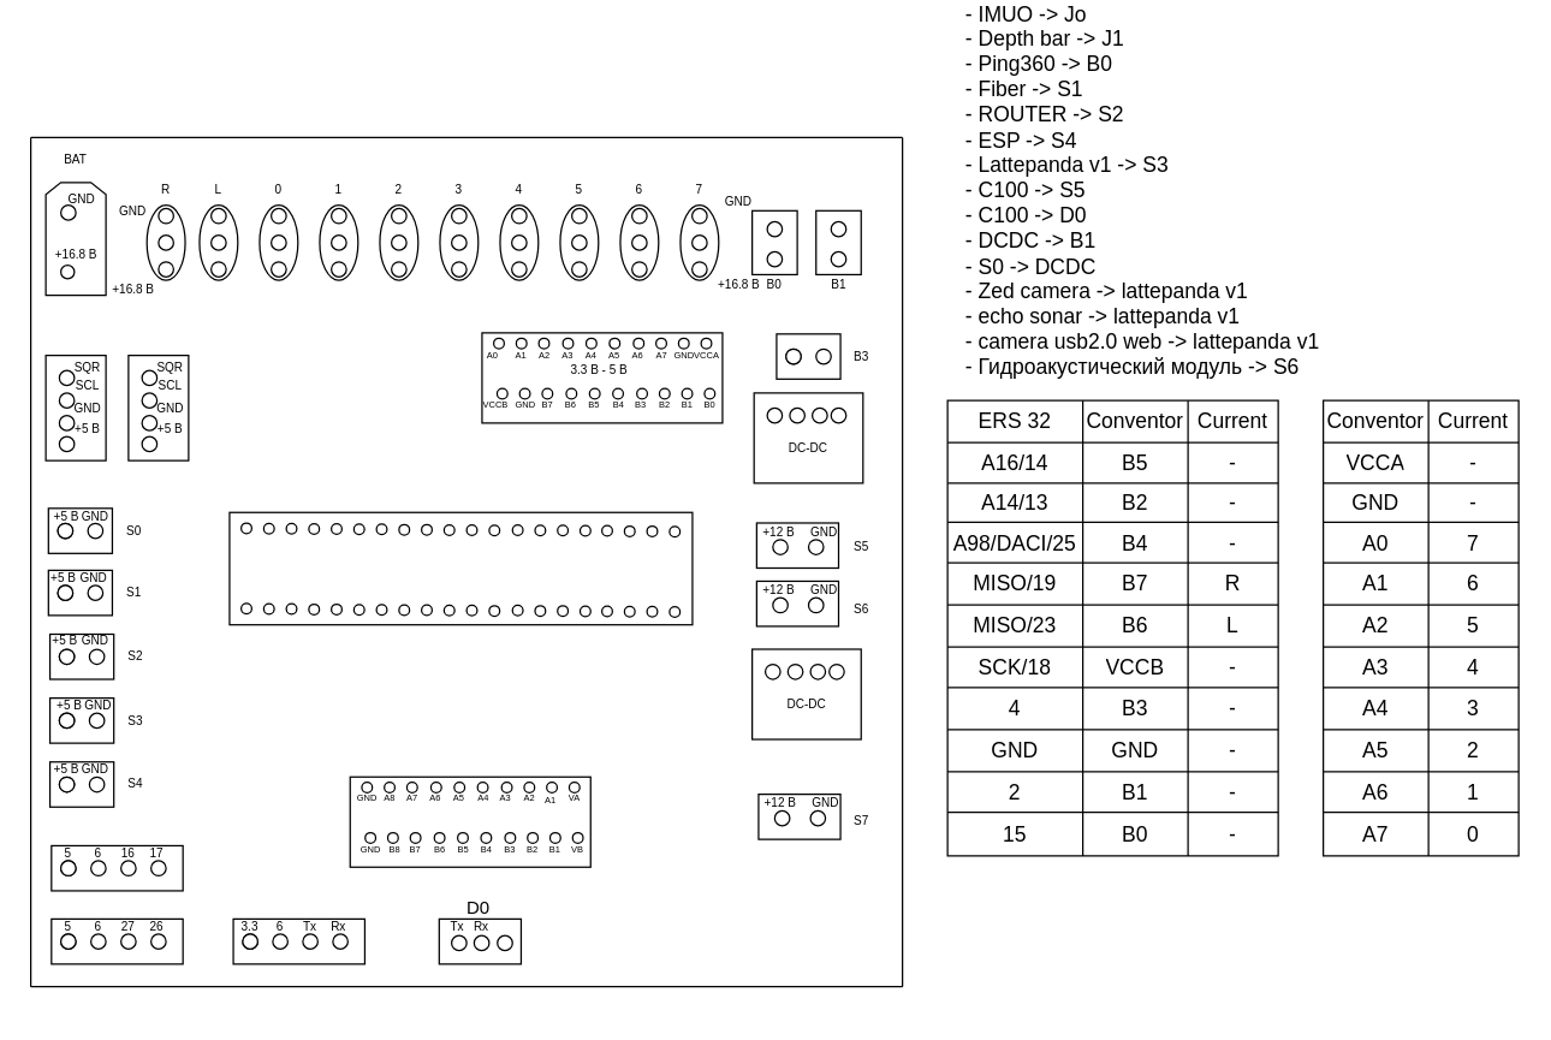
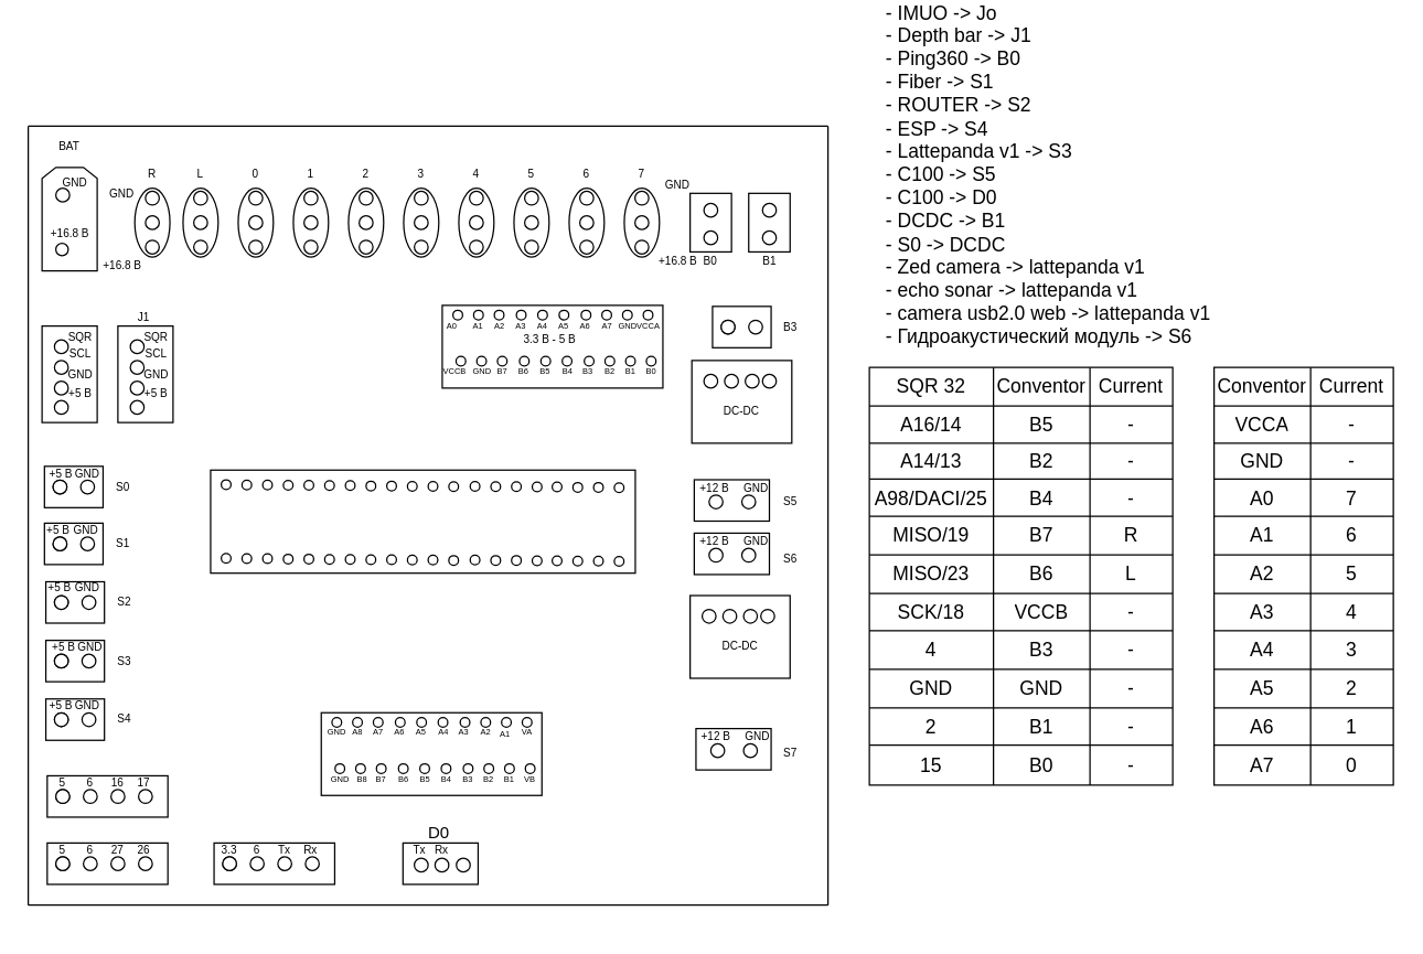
+ <mxCell id="87" value="J1" style="text;html=1;strokeColor=none;fillColor=none;align=center;verticalAlign=middle;whiteSpace=wrap;rounded=0;fontSize=8;" parent="1" vertex="1"><mxGeometry x="94" y="210" width="20" height="13" as="geometry" /></mxCell>
- <mxCell id="246" value="ERS 32" style="shape=partialRectangle;html=1;whiteSpace=wrap;connectable=0;fillColor=none;top=0;left=0;bottom=0;right=0;overflow=hidden;fontSize=14;" parent="245" vertex="1"><mxGeometry width="90" height="28" as="geometry"><mxRectangle width="90" height="28" as="alternateBounds" /></mxGeometry></mxCell>
+ <mxCell id="246" value="SQR 32" style="shape=partialRectangle;html=1;whiteSpace=wrap;connectable=0;fillColor=none;top=0;left=0;bottom=0;right=0;overflow=hidden;fontSize=14;" parent="245" vertex="1"><mxGeometry width="90" height="28" as="geometry"><mxRectangle width="90" height="28" as="alternateBounds" /></mxGeometry></mxCell>
